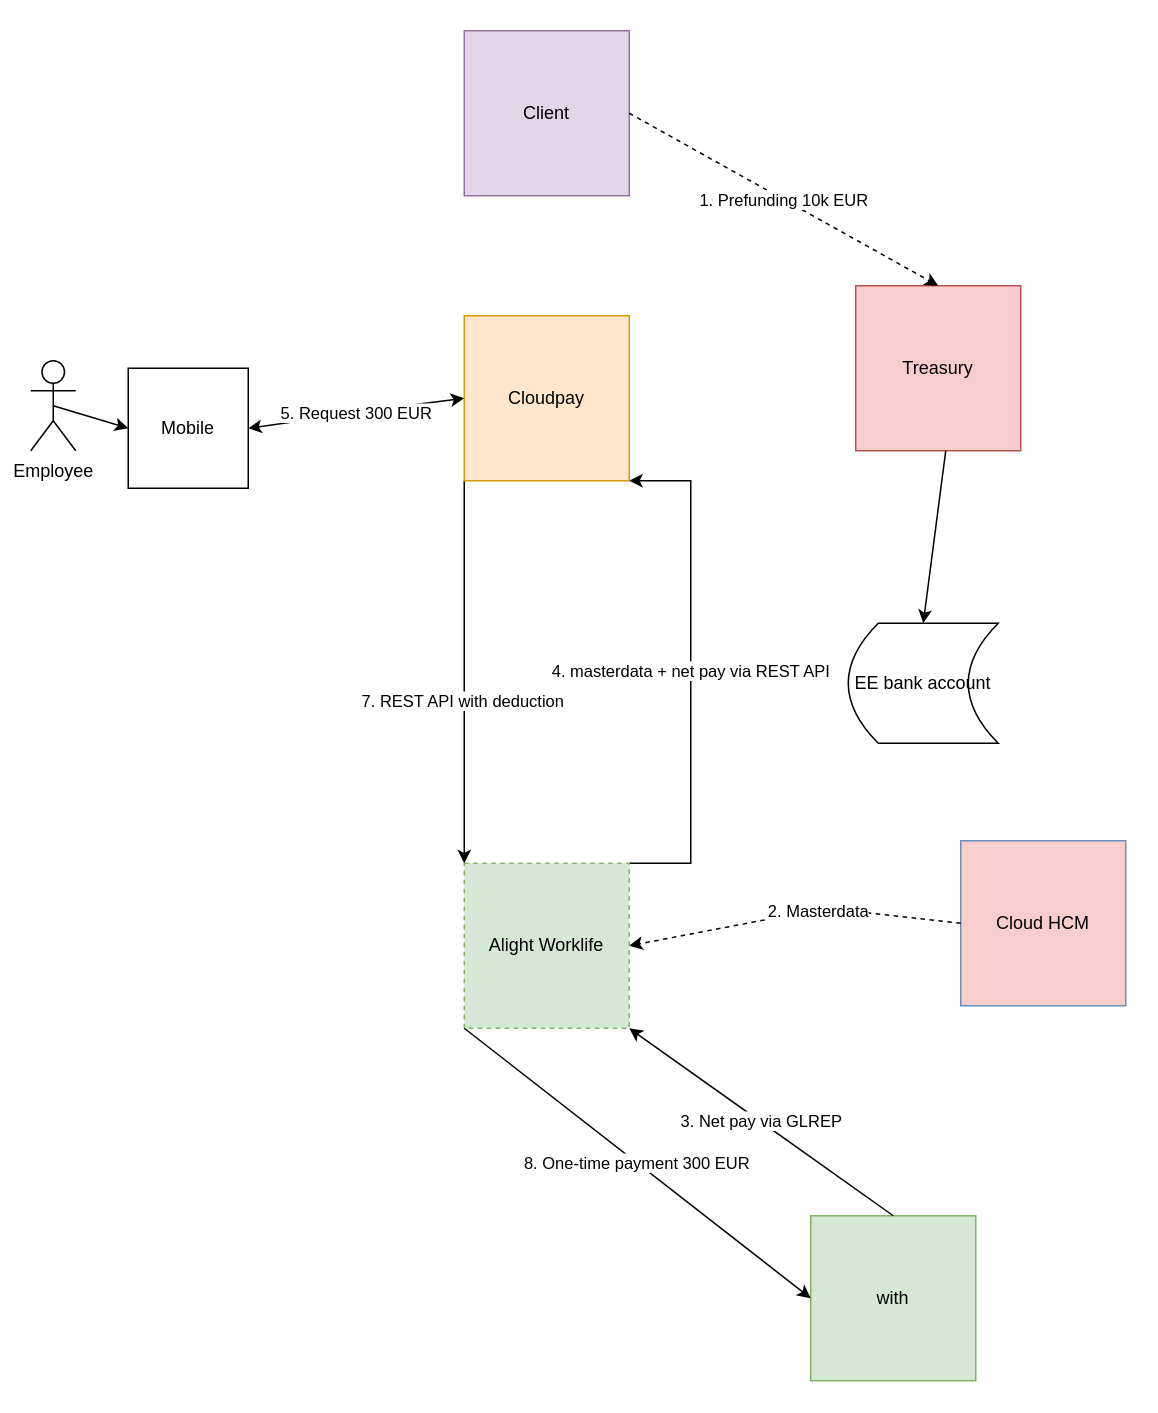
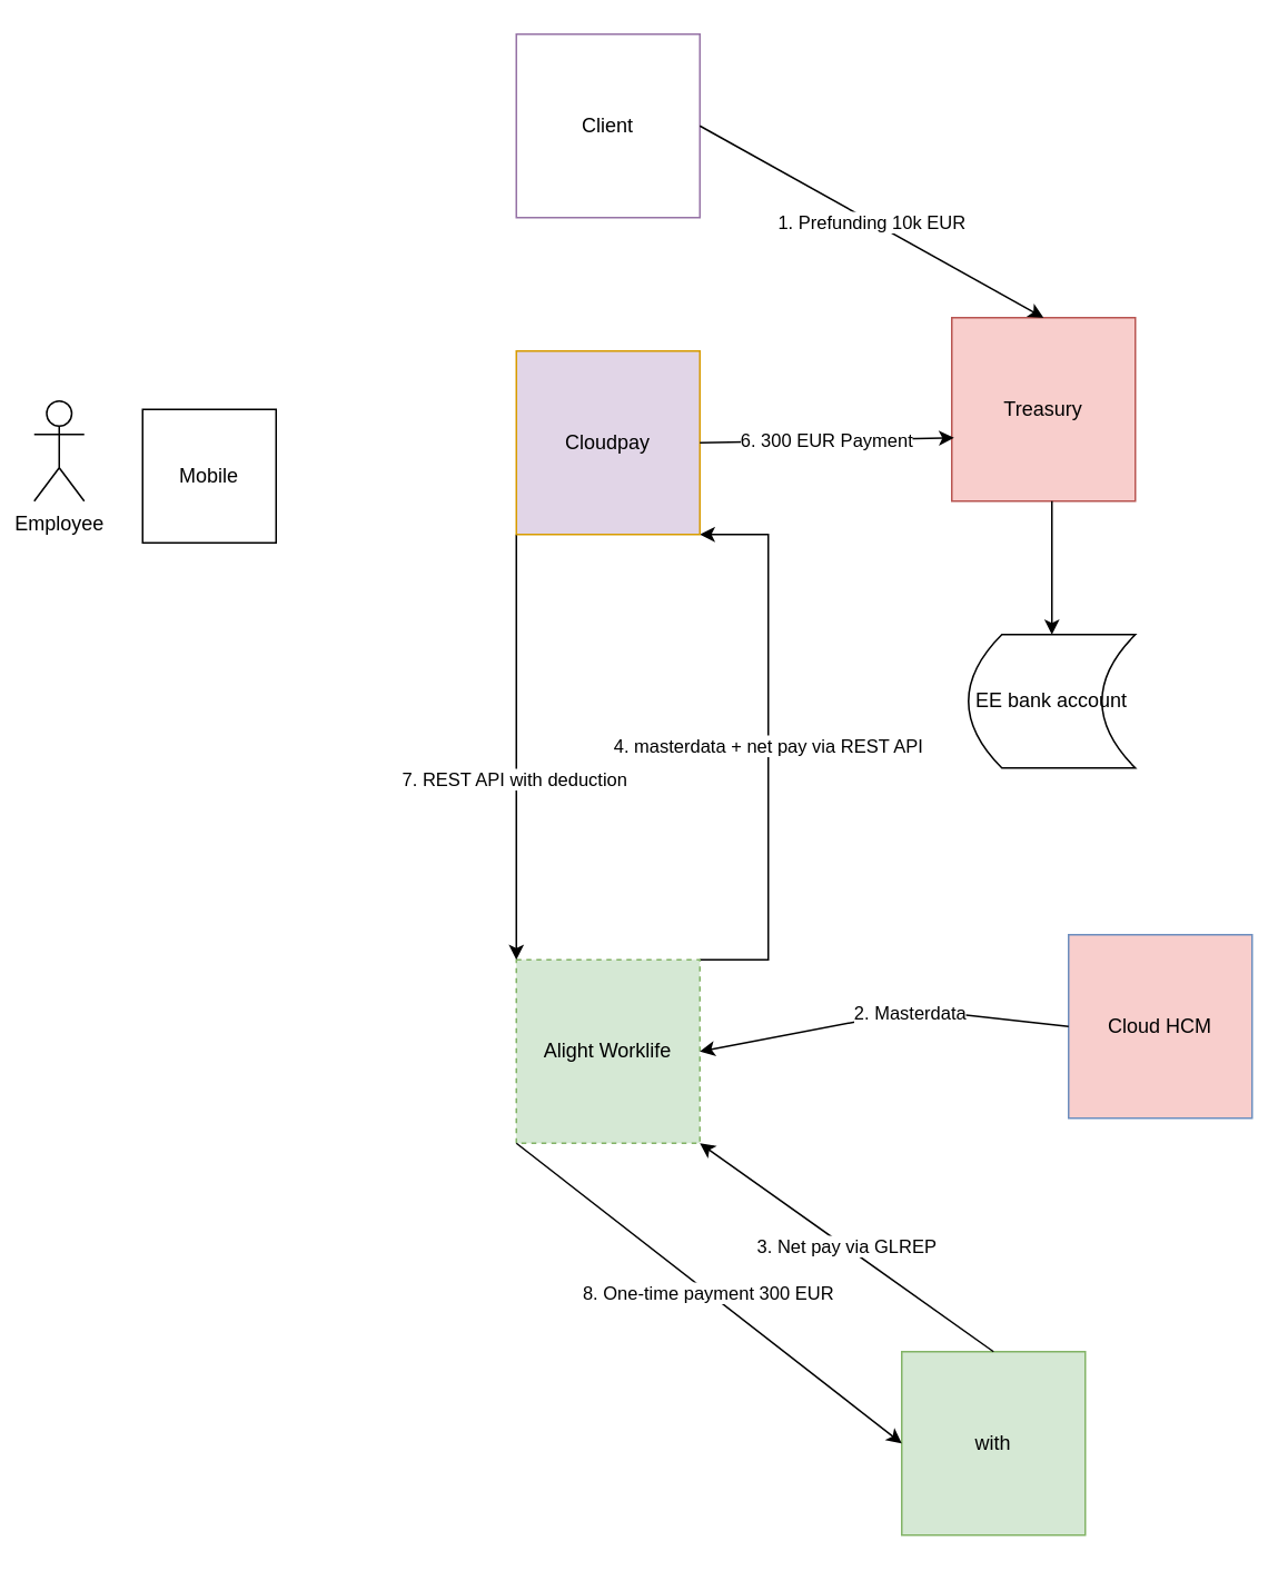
- <mxCell id="18" value="Client" style="whiteSpace=wrap;html=1;aspect=fixed;fillColor=#e1d5e7;strokeColor=#9673a6;" vertex="1" parent="1"><mxGeometry x="309" y="20" width="110" height="110" as="geometry" /></mxCell>
+ <mxCell id="18" value="Client" style="whiteSpace=wrap;html=1;aspect=fixed;fillColor=#ffffff;strokeColor=#9673a6;" vertex="1" parent="1"><mxGeometry x="309" y="20" width="110" height="110" as="geometry" /></mxCell>
- <mxCell id="19" value="1. Prefunding 10k EUR" style="endArrow=classic;html=1;rounded=0;exitX=1;exitY=0.5;exitDx=0;exitDy=0;entryX=0.5;entryY=0;entryDx=0;entryDy=0;dashed=1;" edge="1" parent="1" source="18" target="13"><mxGeometry width="50" height="50" relative="1" as="geometry"><mxPoint x="340" y="600" as="sourcePoint" /><mxPoint x="390" y="550" as="targetPoint" /></mxGeometry></mxCell>
+ <mxCell id="19" value="1. Prefunding 10k EUR" style="endArrow=classic;html=1;rounded=0;exitX=1;exitY=0.5;exitDx=0;exitDy=0;entryX=0.5;entryY=0;entryDx=0;entryDy=0;" edge="1" parent="1" source="18" target="13"><mxGeometry width="50" height="50" relative="1" as="geometry"><mxPoint x="340" y="600" as="sourcePoint" /><mxPoint x="390" y="550" as="targetPoint" /></mxGeometry></mxCell>
+ <mxCell id="14" value="6. 300 EUR Payment" style="endArrow=classic;html=1;rounded=0;entryX=0.012;entryY=0.655;entryDx=0;entryDy=0;entryPerimeter=0;exitX=1;exitY=0.5;exitDx=0;exitDy=0;" edge="1" parent="1" source="12" target="13"><mxGeometry width="50" height="50" relative="1" as="geometry"><mxPoint x="420" y="260" as="sourcePoint" /><mxPoint x="390" y="550" as="targetPoint" /><Array as="points" /></mxGeometry></mxCell>
- <mxCell id="12" value="Cloudpay" style="whiteSpace=wrap;html=1;aspect=fixed;fillColor=#ffe6cc;strokeColor=#d79b00;" vertex="1" parent="1"><mxGeometry x="309" y="210" width="110" height="110" as="geometry" /></mxCell>
+ <mxCell id="12" value="Cloudpay" style="whiteSpace=wrap;html=1;aspect=fixed;fillColor=#e1d5e7;strokeColor=#d79b00;" vertex="1" parent="1"><mxGeometry x="309" y="210" width="110" height="110" as="geometry" /></mxCell>
- <mxCell id="17" value="5. Request 300 EUR" style="endArrow=classic;startArrow=classic;html=1;rounded=0;entryX=0;entryY=0.5;entryDx=0;entryDy=0;exitX=1;exitY=0.5;exitDx=0;exitDy=0;" edge="1" parent="1" source="15" target="12"><mxGeometry width="50" height="50" relative="1" as="geometry"><mxPoint x="230" y="270" as="sourcePoint" /><mxPoint x="280" y="220" as="targetPoint" /><Array as="points"><mxPoint x="270" y="270" /></Array></mxGeometry></mxCell>
- <mxCell id="16" value="" style="endArrow=classic;html=1;rounded=0;exitX=0.5;exitY=0.5;exitDx=0;exitDy=0;exitPerimeter=0;entryX=0;entryY=0.5;entryDx=0;entryDy=0;" edge="1" parent="1" source="5" target="15"><mxGeometry width="50" height="50" relative="1" as="geometry"><mxPoint x="340" y="600" as="sourcePoint" /><mxPoint x="390" y="550" as="targetPoint" /></mxGeometry></mxCell>
- <mxCell id="21" value="EE bank account" style="shape=dataStorage;whiteSpace=wrap;html=1;fixedSize=1;" vertex="1" parent="1"><mxGeometry x="565" y="415" width="100" height="80" as="geometry" /></mxCell>
+ <mxCell id="21" value="EE bank account" style="shape=dataStorage;whiteSpace=wrap;html=1;fixedSize=1;" vertex="1" parent="1"><mxGeometry x="580" y="380" width="100" height="80" as="geometry" /></mxCell>
- <mxCell id="7" value="" style="endArrow=classic;html=1;rounded=0;exitX=0;exitY=0.5;exitDx=0;exitDy=0;entryX=1;entryY=0.5;entryDx=0;entryDy=0;dashed=1;" edge="1" parent="1" source="6" target="3"><mxGeometry width="50" height="50" relative="1" as="geometry"><mxPoint x="340" y="600" as="sourcePoint" /><mxPoint x="450" y="520" as="targetPoint" /><Array as="points"><mxPoint x="550" y="605" /></Array></mxGeometry></mxCell>
+ <mxCell id="7" value="" style="endArrow=classic;html=1;rounded=0;exitX=0;exitY=0.5;exitDx=0;exitDy=0;entryX=1;entryY=0.5;entryDx=0;entryDy=0;" edge="1" parent="1" source="6" target="3"><mxGeometry width="50" height="50" relative="1" as="geometry"><mxPoint x="340" y="600" as="sourcePoint" /><mxPoint x="450" y="520" as="targetPoint" /><Array as="points"><mxPoint x="550" y="605" /></Array></mxGeometry></mxCell>
